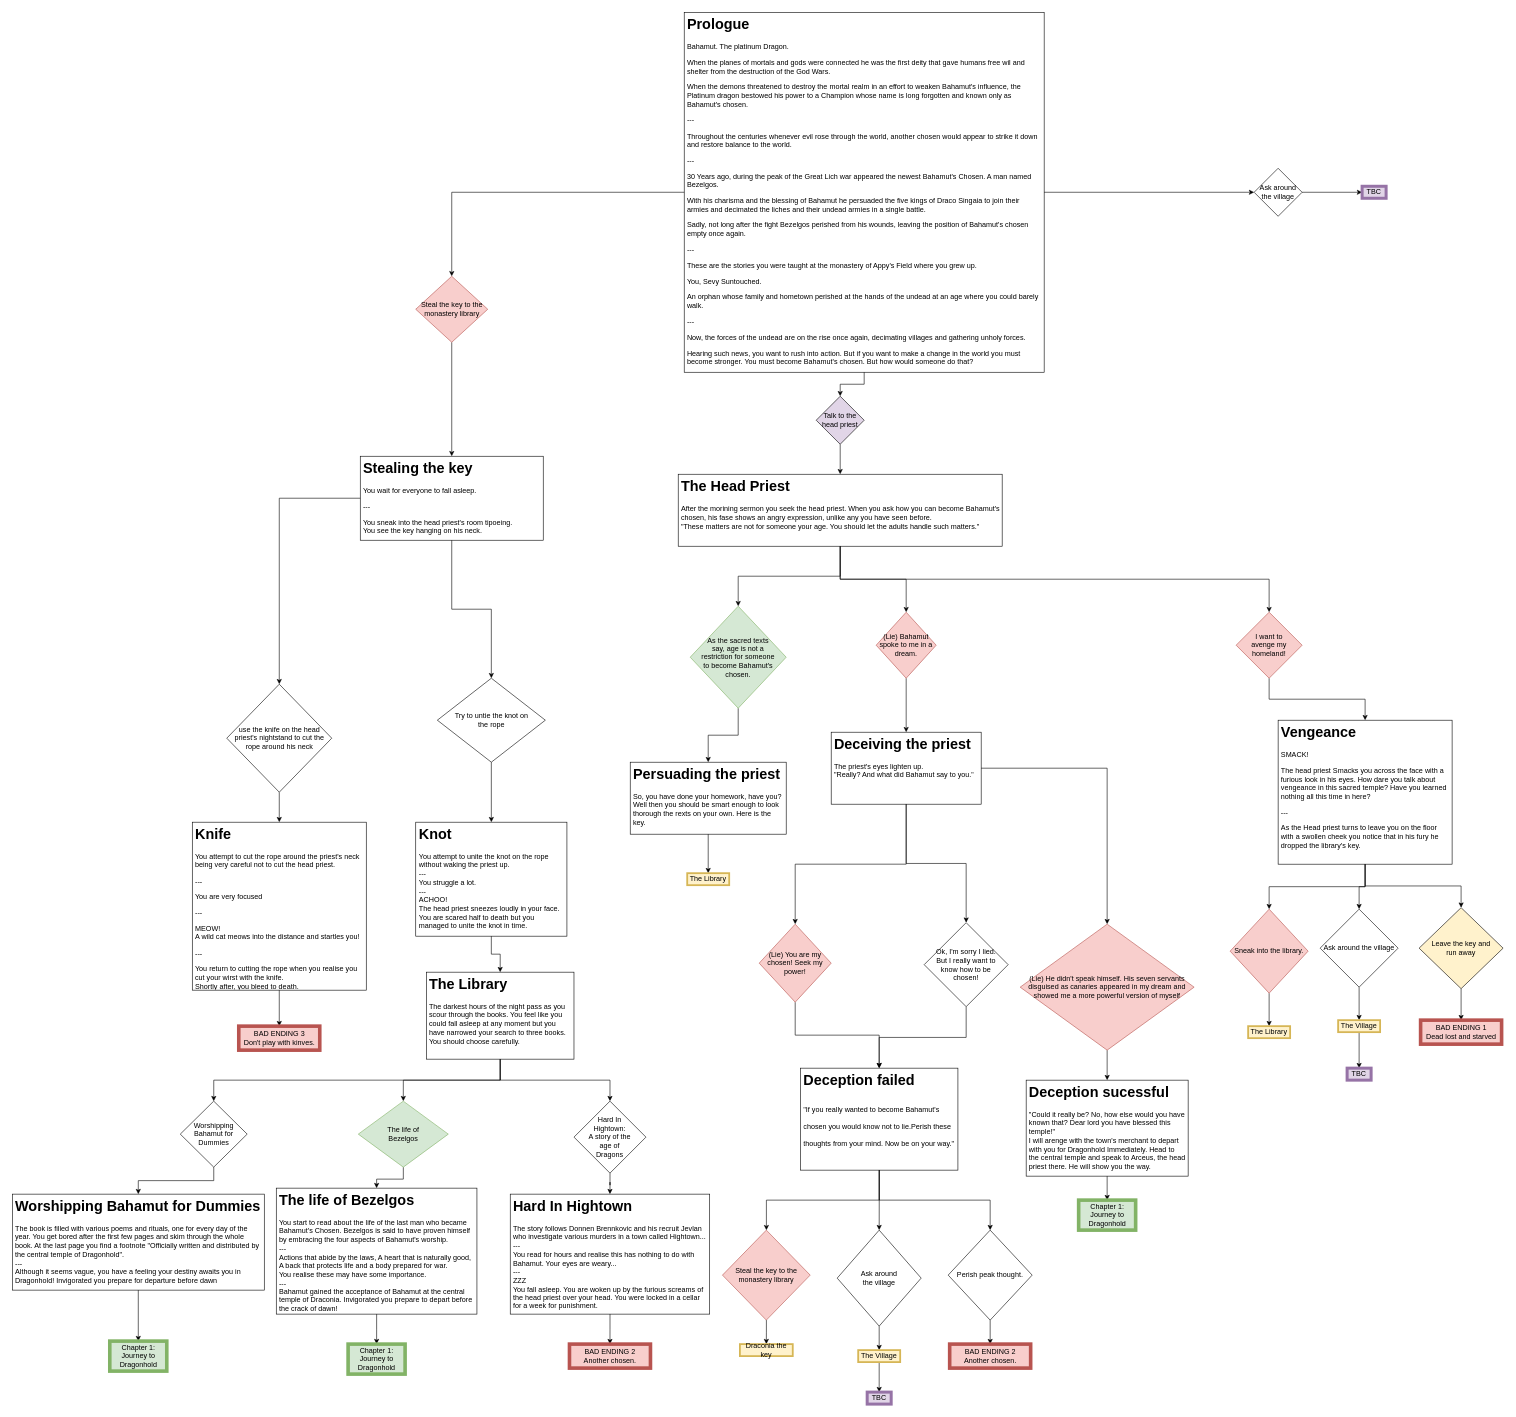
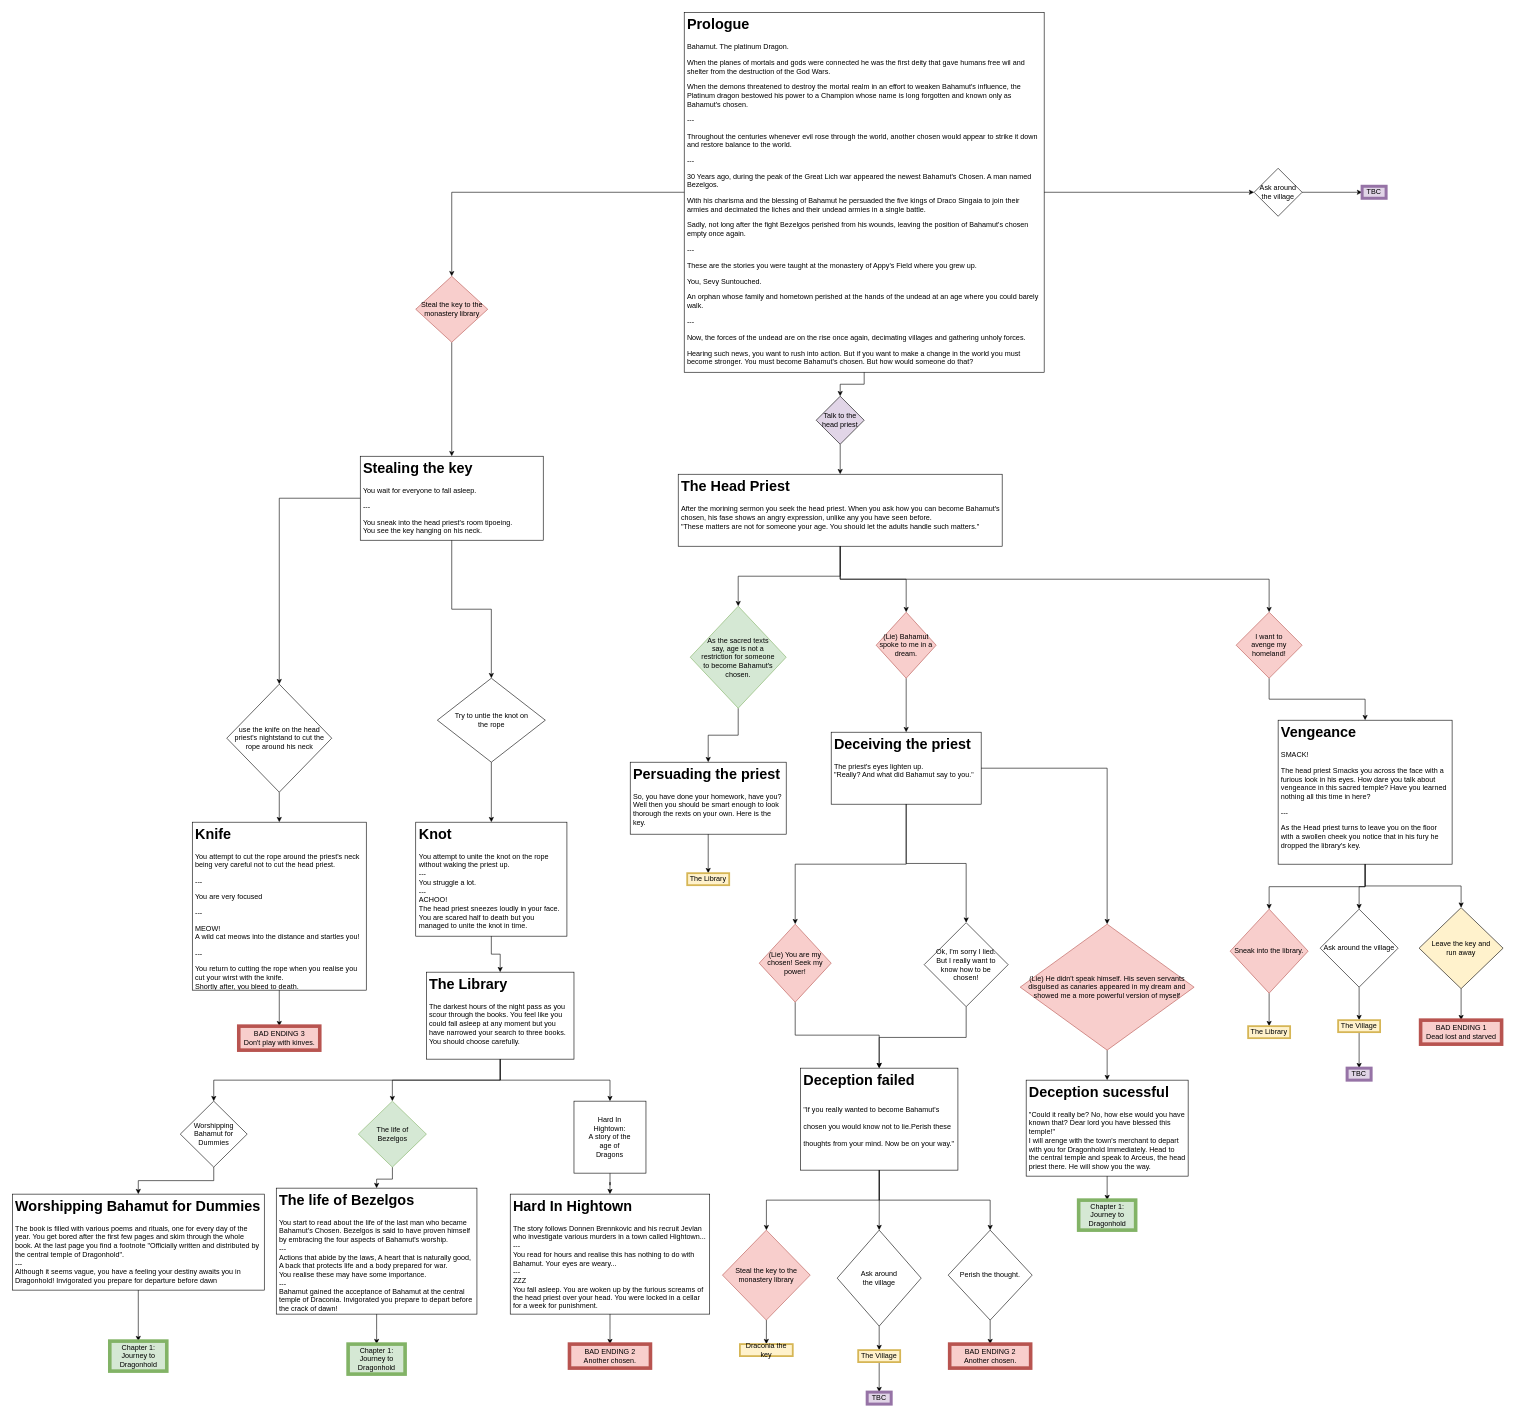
- <mxCell id="82" value="The life of&lt;br&gt;Bezelgos" style="rhombus;whiteSpace=wrap;html=1;strokeColor=#82b366;strokeWidth=1;fillColor=#d5e8d4;" vertex="1" parent="1"><mxGeometry x="596.75" y="1835" width="150" height="110" as="geometry" /></mxCell>
+ <mxCell id="82" value="The life of&lt;br&gt;Bezelgos" style="rhombus;whiteSpace=wrap;html=1;strokeColor=#82b366;strokeWidth=1;fillColor=#d5e8d4;" vertex="1" parent="1"><mxGeometry x="596.75" y="1835" width="113.5" height="110" as="geometry" /></mxCell>
- <mxCell id="86" value="Hard In &lt;br&gt;Hightown:&lt;br&gt;A story of the &lt;br&gt;age of &lt;br&gt;Dragons" style="rhombus;whiteSpace=wrap;html=1;strokeColor=#000000;strokeWidth=1;" vertex="1" parent="1"><mxGeometry x="956.25" y="1835" width="120" height="120" as="geometry" /></mxCell>
+ <mxCell id="86" value="Hard In &lt;br&gt;Hightown:&lt;br&gt;A story of the &lt;br&gt;age of &lt;br&gt;Dragons" style="whiteSpace=wrap;html=1;strokeColor=#000000;strokeWidth=1;rounded=0;" vertex="1" parent="1"><mxGeometry x="956.25" y="1835" width="120" height="120" as="geometry" /></mxCell>
- <mxCell id="69" value="Perish peak thought." style="rhombus;whiteSpace=wrap;html=1;strokeColor=#000000;strokeWidth=1;" vertex="1" parent="1"><mxGeometry x="1580" y="2050" width="140" height="150" as="geometry" /></mxCell>
+ <mxCell id="69" value="Perish the thought." style="rhombus;whiteSpace=wrap;html=1;strokeColor=#000000;strokeWidth=1;" vertex="1" parent="1"><mxGeometry x="1580" y="2050" width="140" height="150" as="geometry" /></mxCell>
